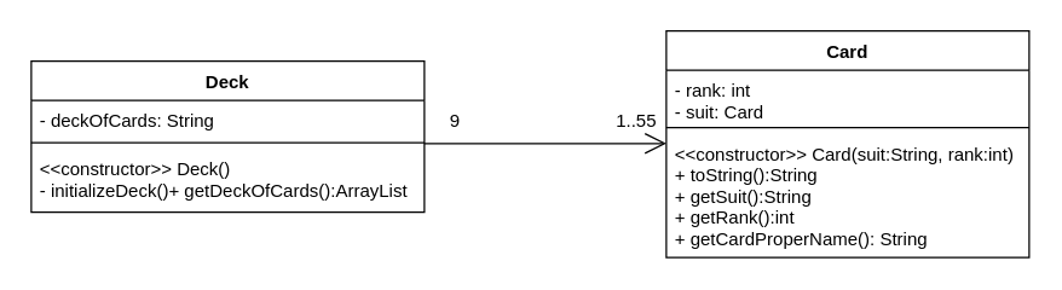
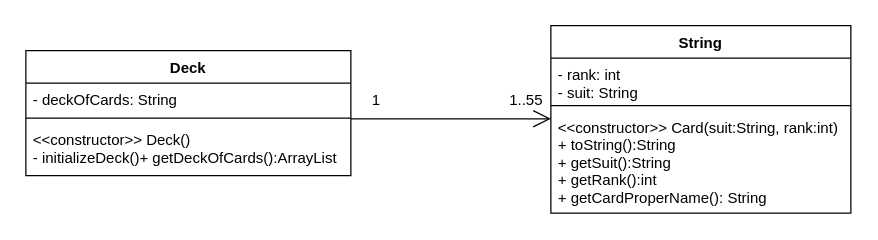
- <mxCell id="2" value="Card" style="swimlane;fontStyle=1;align=center;verticalAlign=top;childLayout=stackLayout;horizontal=1;startSize=26;horizontalStack=0;resizeParent=1;resizeParentMax=0;resizeLast=0;collapsible=1;marginBottom=0;" vertex="1" parent="1"><mxGeometry x="440" y="20" width="240" height="150" as="geometry" /></mxCell>
+ <mxCell id="2" value="String" style="swimlane;fontStyle=1;align=center;verticalAlign=top;childLayout=stackLayout;horizontal=1;startSize=26;horizontalStack=0;resizeParent=1;resizeParentMax=0;resizeLast=0;collapsible=1;marginBottom=0;" vertex="1" parent="1"><mxGeometry x="440" y="20" width="240" height="150" as="geometry" /></mxCell>
- <mxCell id="3" value="- rank: int&#10;- suit: Card" style="text;strokeColor=none;fillColor=none;align=left;verticalAlign=top;spacingLeft=4;spacingRight=4;overflow=hidden;rotatable=0;points=[[0,0.5],[1,0.5]];portConstraint=eastwest;" vertex="1" parent="2"><mxGeometry y="26" width="240" height="34" as="geometry" /></mxCell>
+ <mxCell id="3" value="- rank: int&#10;- suit: String" style="text;strokeColor=none;fillColor=none;align=left;verticalAlign=top;spacingLeft=4;spacingRight=4;overflow=hidden;rotatable=0;points=[[0,0.5],[1,0.5]];portConstraint=eastwest;" vertex="1" parent="2"><mxGeometry y="26" width="240" height="34" as="geometry" /></mxCell>
- <mxCell id="11" value="9" style="text;html=1;align=center;verticalAlign=middle;resizable=0;points=[];autosize=1;strokeColor=none;fillColor=none;" vertex="1" parent="1"><mxGeometry x="290" y="70" width="20" height="20" as="geometry" /></mxCell>
+ <mxCell id="11" value="1" style="text;html=1;align=center;verticalAlign=middle;resizable=0;points=[];autosize=1;strokeColor=none;fillColor=none;" vertex="1" parent="1"><mxGeometry x="290" y="70" width="20" height="20" as="geometry" /></mxCell>
